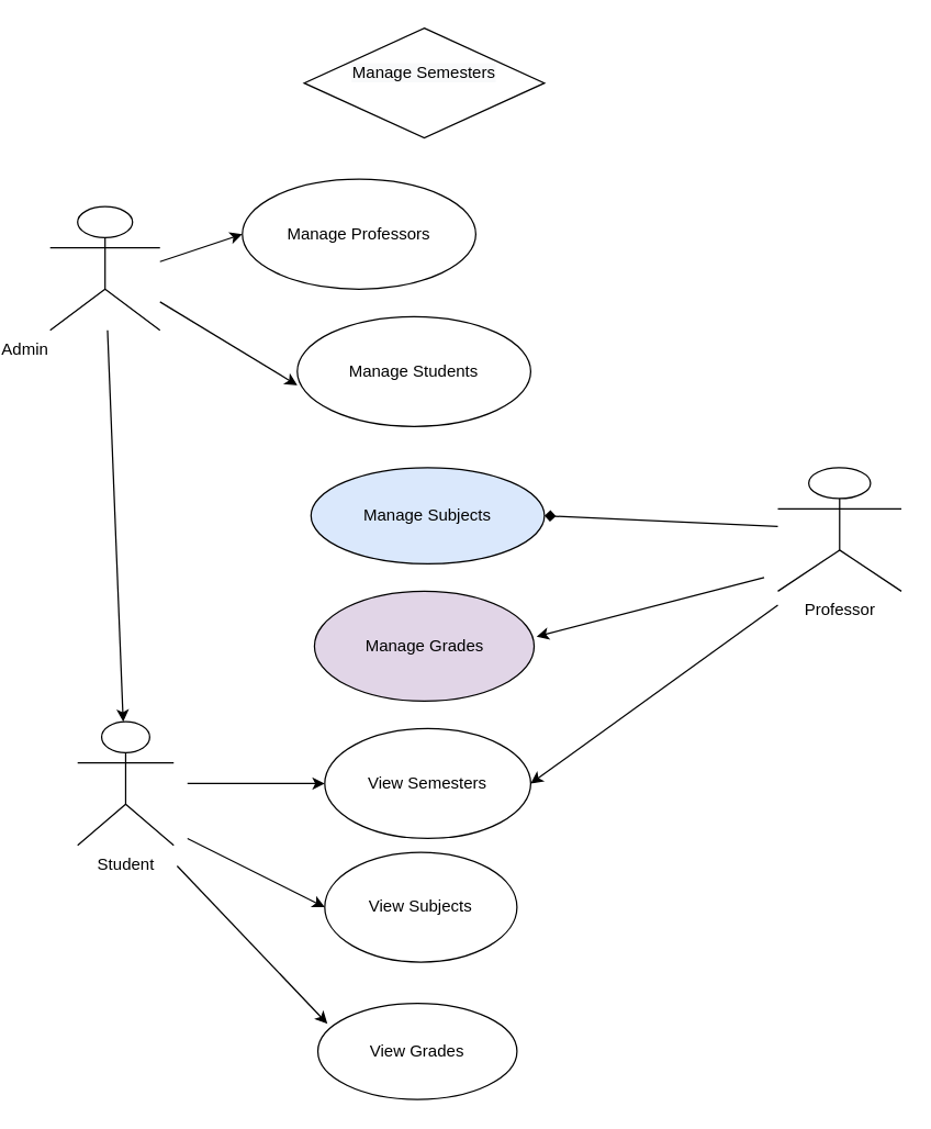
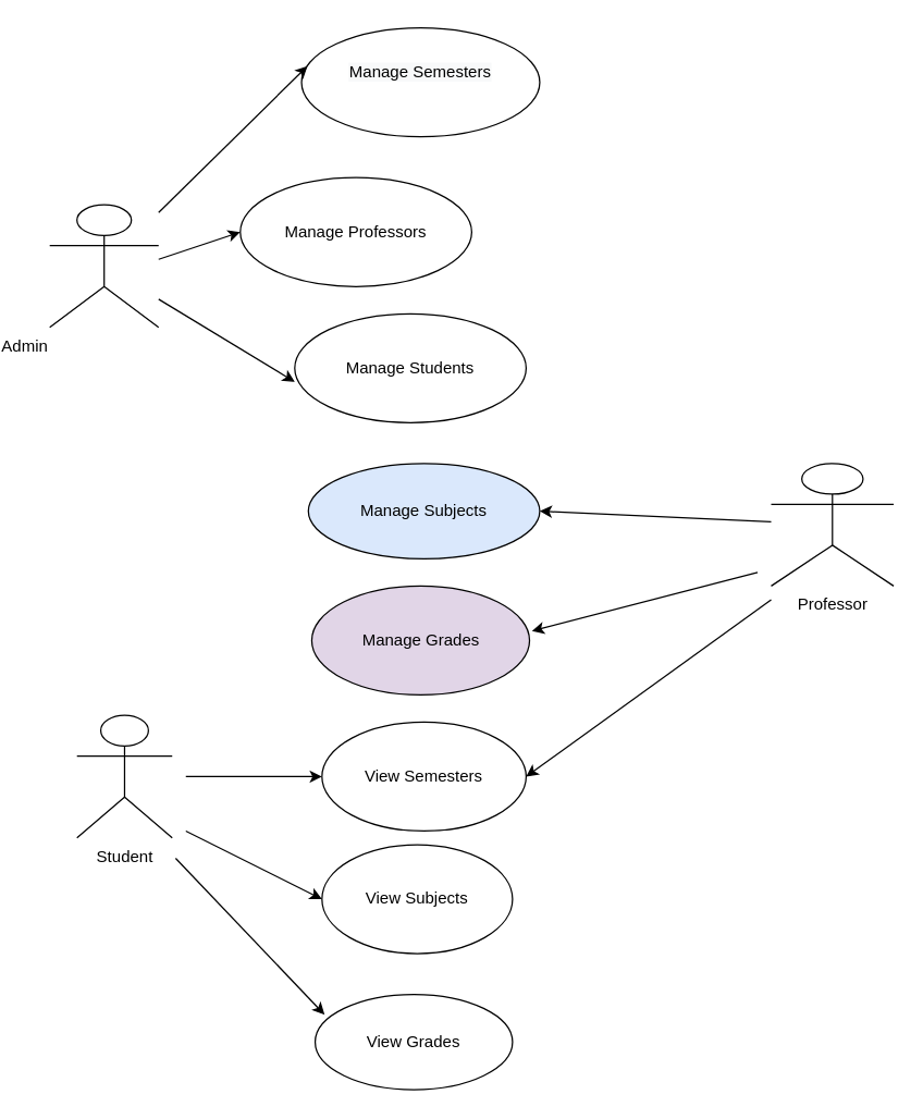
- <mxCell id="2" value="&#10;&lt;span style=&quot;color: rgb(0, 0, 0); font-family: Helvetica; font-size: 12px; font-style: normal; font-variant-ligatures: normal; font-variant-caps: normal; font-weight: 400; letter-spacing: normal; orphans: 2; text-align: center; text-indent: 0px; text-transform: none; widows: 2; word-spacing: 0px; -webkit-text-stroke-width: 0px; background-color: rgb(248, 249, 250); text-decoration-thickness: initial; text-decoration-style: initial; text-decoration-color: initial; float: none; display: inline !important;&quot;&gt;Manage Semesters&lt;/span&gt;&#10;&#10;" style="rhombus;whiteSpace=wrap;html=1;" vertex="1" parent="1"><mxGeometry x="205" y="20" width="175" height="80" as="geometry" /></mxCell>
+ <mxCell id="2" value="&#10;&lt;span style=&quot;color: rgb(0, 0, 0); font-family: Helvetica; font-size: 12px; font-style: normal; font-variant-ligatures: normal; font-variant-caps: normal; font-weight: 400; letter-spacing: normal; orphans: 2; text-align: center; text-indent: 0px; text-transform: none; widows: 2; word-spacing: 0px; -webkit-text-stroke-width: 0px; background-color: rgb(248, 249, 250); text-decoration-thickness: initial; text-decoration-style: initial; text-decoration-color: initial; float: none; display: inline !important;&quot;&gt;Manage Semesters&lt;/span&gt;&#10;&#10;" style="ellipse;whiteSpace=wrap;html=1;" vertex="1" parent="1"><mxGeometry x="205" y="20" width="175" height="80" as="geometry" /></mxCell>
- <mxCell id="13" value="" style="endArrow=diamond;html=1;rounded=0;entryX=1;entryY=0.5;entryDx=0;entryDy=0;" edge="1" parent="1" source="9" target="7"><mxGeometry width="50" height="50" relative="1" as="geometry"><mxPoint x="330" y="520" as="sourcePoint" /><mxPoint x="380" y="470" as="targetPoint" /></mxGeometry></mxCell>
+ <mxCell id="13" value="" style="endArrow=classic;html=1;rounded=0;entryX=1;entryY=0.5;entryDx=0;entryDy=0;" edge="1" parent="1" source="9" target="7"><mxGeometry width="50" height="50" relative="1" as="geometry"><mxPoint x="330" y="520" as="sourcePoint" /><mxPoint x="380" y="470" as="targetPoint" /></mxGeometry></mxCell>
- <mxCell id="12" value="" style="endArrow=classic;html=1;rounded=0;" edge="1" parent="1" source="8" target="10"><mxGeometry width="50" height="50" relative="1" as="geometry"><mxPoint x="330" y="520" as="sourcePoint" /><mxPoint x="380" y="470" as="targetPoint" /></mxGeometry></mxCell>
+ <mxCell id="12" value="" style="endArrow=classic;html=1;rounded=0;entryX=0.025;entryY=0.35;entryDx=0;entryDy=0;entryPerimeter=0;" edge="1" parent="1" source="8" target="2"><mxGeometry width="50" height="50" relative="1" as="geometry"><mxPoint x="330" y="520" as="sourcePoint" /><mxPoint x="380" y="470" as="targetPoint" /></mxGeometry></mxCell>
